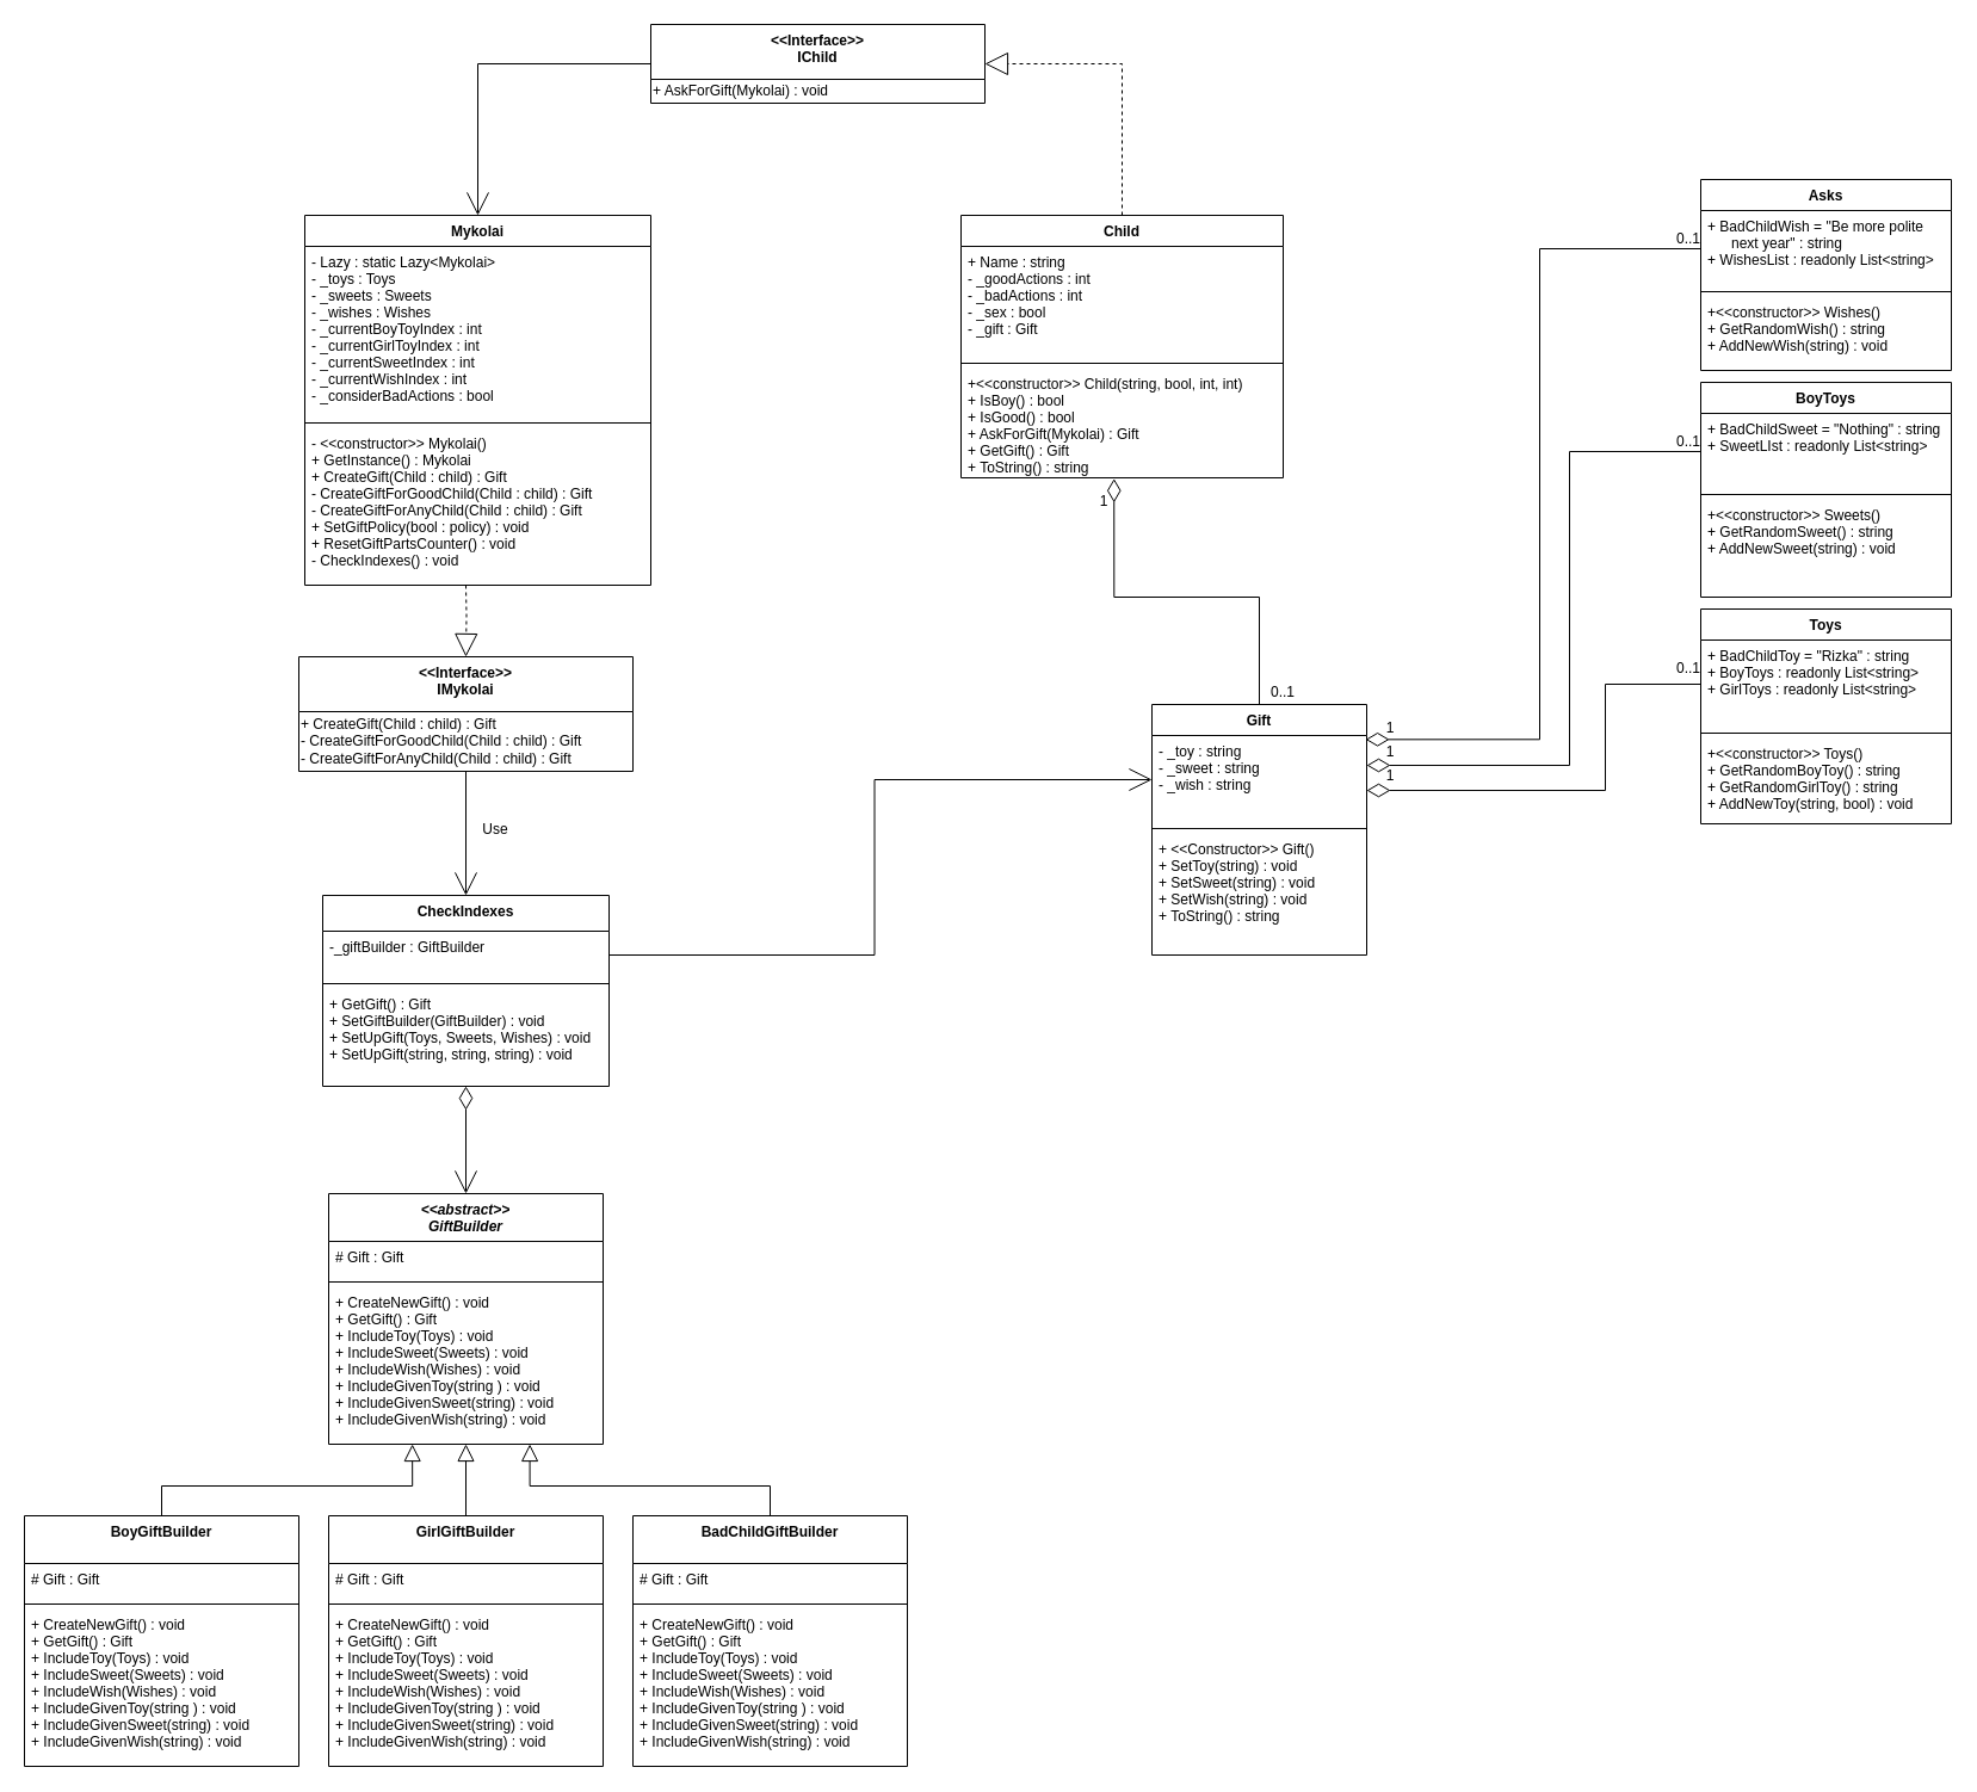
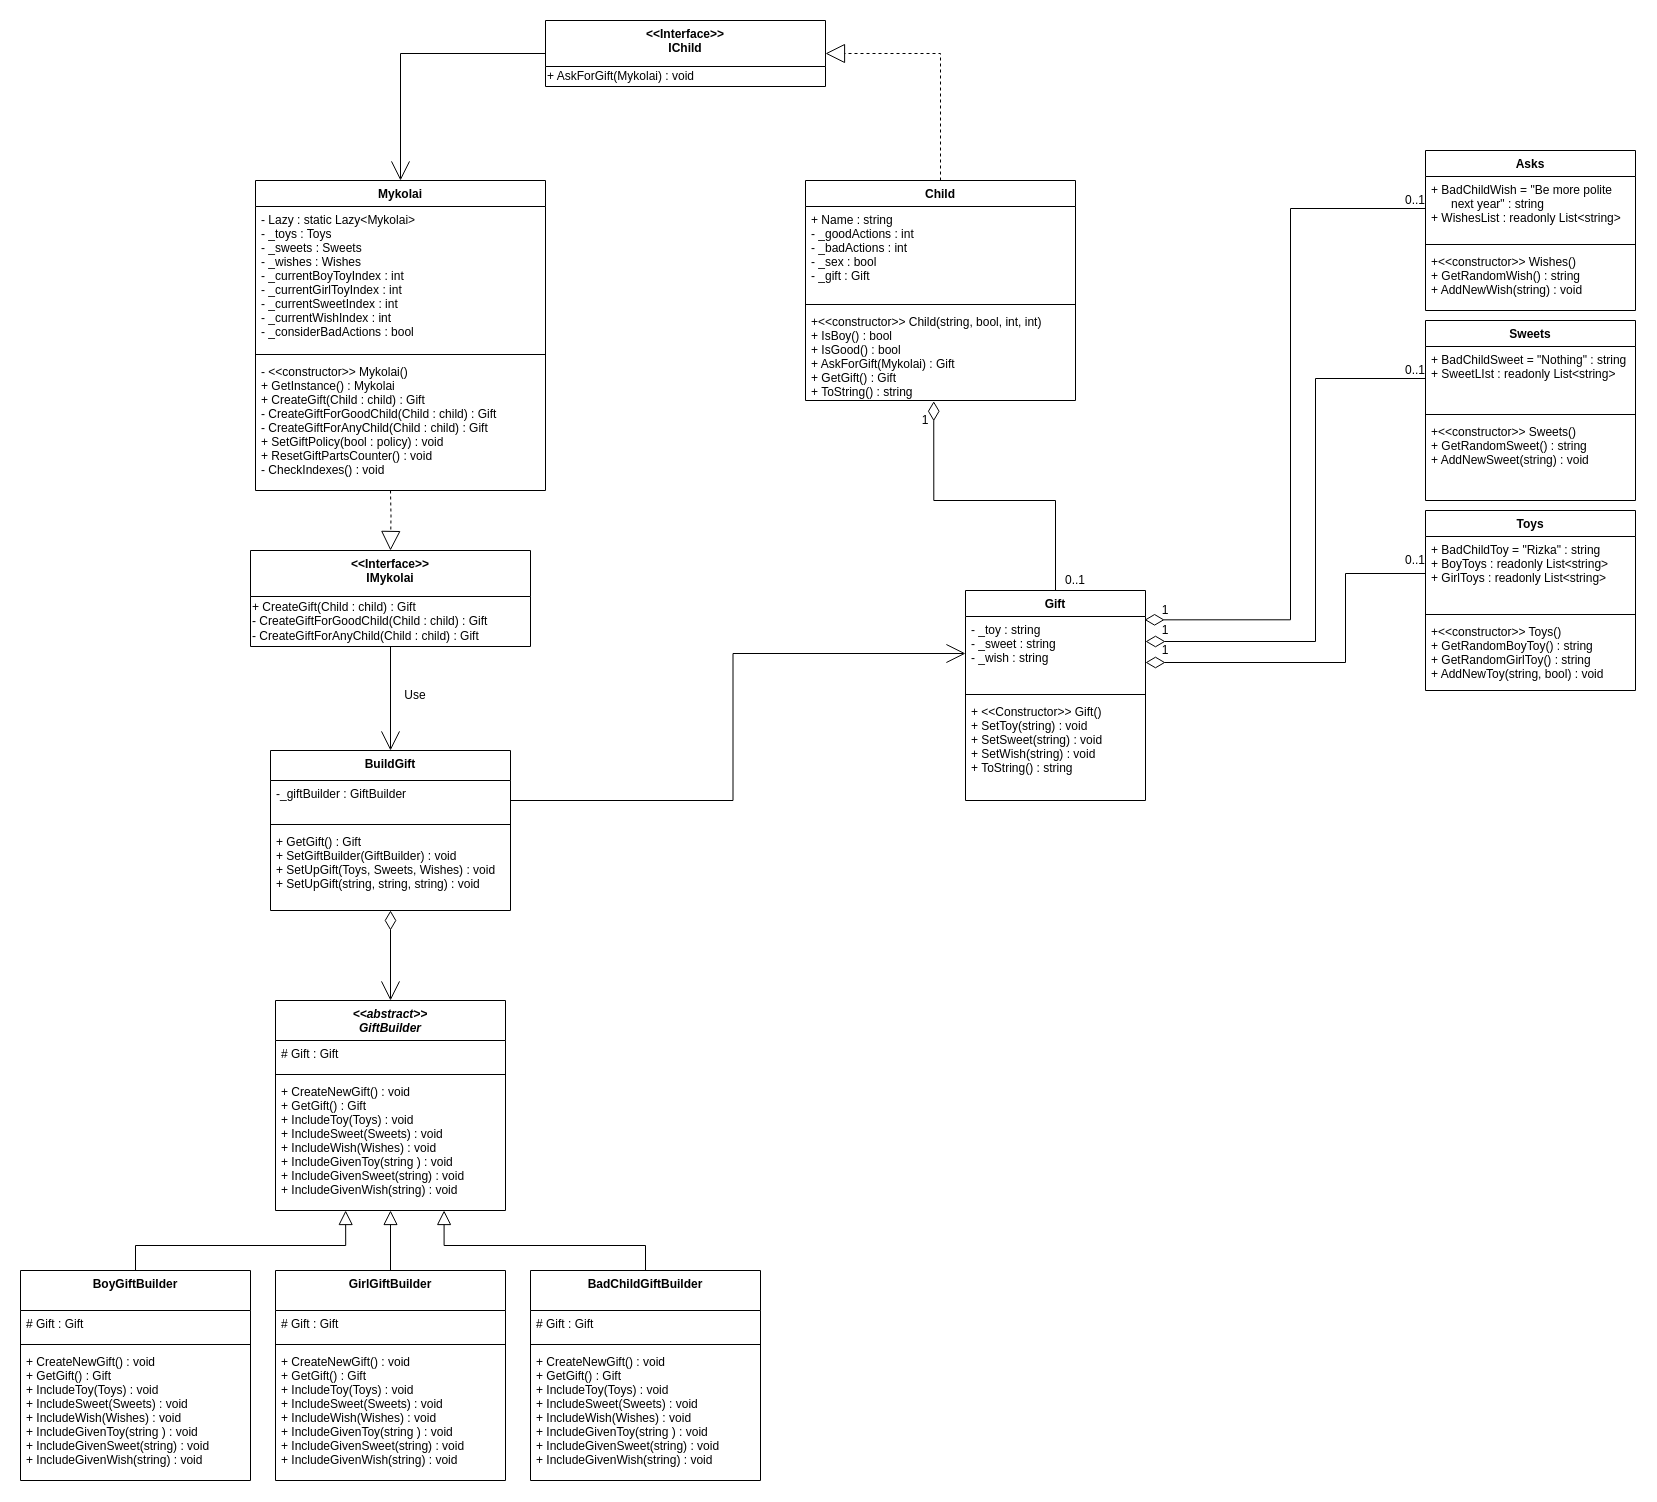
- <mxCell id="49" value="BoyToys" style="swimlane;fontStyle=1;align=center;verticalAlign=top;childLayout=stackLayout;horizontal=1;startSize=26;horizontalStack=0;resizeParent=1;resizeParentMax=0;resizeLast=0;collapsible=1;marginBottom=0;" parent="1" vertex="1"><mxGeometry x="1425" y="320" width="210" height="180" as="geometry" /></mxCell>
+ <mxCell id="49" value="Sweets" style="swimlane;fontStyle=1;align=center;verticalAlign=top;childLayout=stackLayout;horizontal=1;startSize=26;horizontalStack=0;resizeParent=1;resizeParentMax=0;resizeLast=0;collapsible=1;marginBottom=0;" parent="1" vertex="1"><mxGeometry x="1425" y="320" width="210" height="180" as="geometry" /></mxCell>
- <mxCell id="12" value="CheckIndexes" style="swimlane;fontStyle=1;align=center;verticalAlign=top;childLayout=stackLayout;horizontal=1;startSize=30;horizontalStack=0;resizeParent=1;resizeParentMax=0;resizeLast=0;collapsible=1;marginBottom=0;" parent="1" vertex="1"><mxGeometry x="270" y="750" width="240" height="160" as="geometry" /></mxCell>
+ <mxCell id="12" value="BuildGift" style="swimlane;fontStyle=1;align=center;verticalAlign=top;childLayout=stackLayout;horizontal=1;startSize=30;horizontalStack=0;resizeParent=1;resizeParentMax=0;resizeLast=0;collapsible=1;marginBottom=0;" parent="1" vertex="1"><mxGeometry x="270" y="750" width="240" height="160" as="geometry" /></mxCell>
